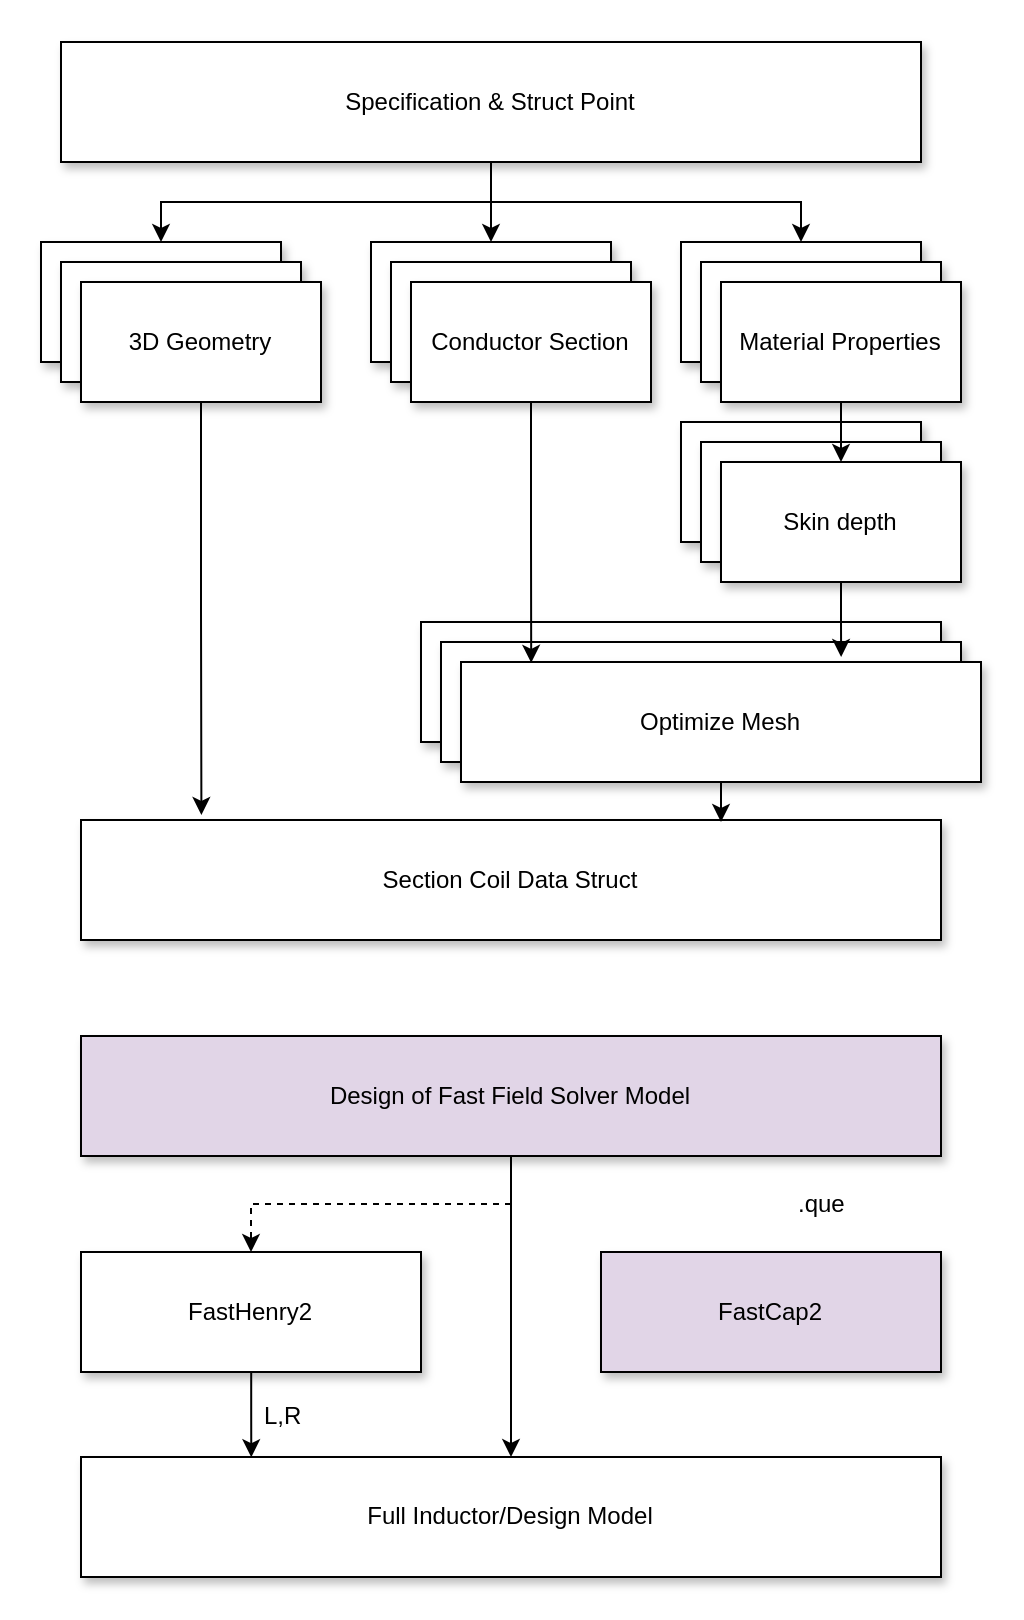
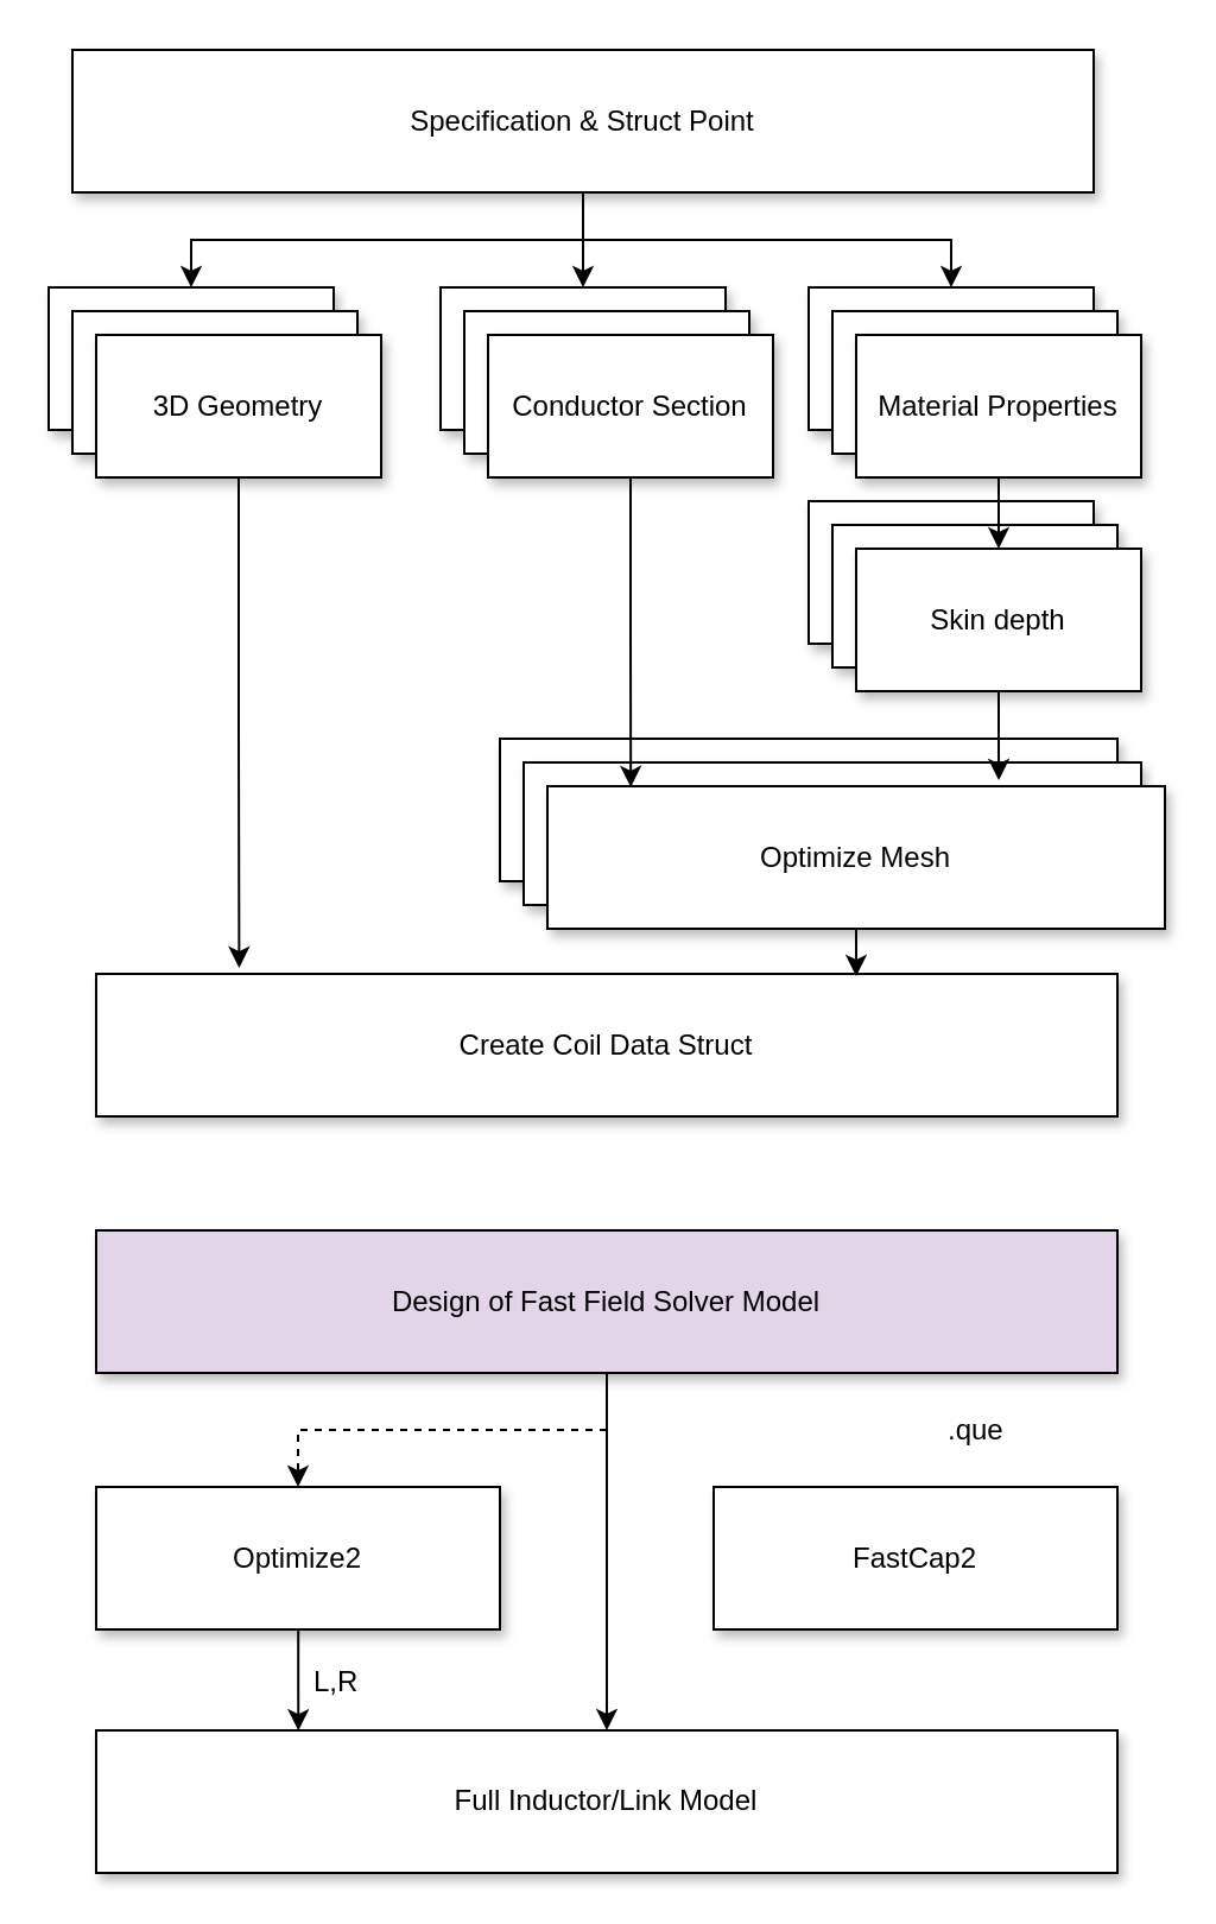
- <mxCell id="11" value="Section Coil Data Struct" style="rounded=0;whiteSpace=wrap;html=1;shadow=1;" vertex="1" parent="1"><mxGeometry x="40" y="409.5" width="430" height="60" as="geometry" /></mxCell>
+ <mxCell id="11" value="Create Coil Data Struct" style="rounded=0;whiteSpace=wrap;html=1;shadow=1;" vertex="1" parent="1"><mxGeometry x="40" y="409.5" width="430" height="60" as="geometry" /></mxCell>
- <mxCell id="17" value="FastCap2" style="rounded=0;whiteSpace=wrap;html=1;shadow=1;fillColor=#e1d5e7;" vertex="1" parent="1"><mxGeometry x="300" y="625.5" width="170" height="60" as="geometry" /></mxCell>
+ <mxCell id="17" value="FastCap2" style="rounded=0;whiteSpace=wrap;html=1;shadow=1;" vertex="1" parent="1"><mxGeometry x="300" y="625.5" width="170" height="60" as="geometry" /></mxCell>
- <mxCell id="16" value="FastHenry2" style="rounded=0;whiteSpace=wrap;html=1;shadow=1;" vertex="1" parent="1"><mxGeometry x="40" y="625.5" width="170" height="60" as="geometry" /></mxCell>
+ <mxCell id="16" value="Optimize2" style="rounded=0;whiteSpace=wrap;html=1;shadow=1;" vertex="1" parent="1"><mxGeometry x="40" y="625.5" width="170" height="60" as="geometry" /></mxCell>
- <mxCell id="18" value="Full Inductor/Design Model" style="rounded=0;whiteSpace=wrap;html=1;shadow=1;" vertex="1" parent="1"><mxGeometry x="40" y="728" width="430" height="60" as="geometry" /></mxCell>
+ <mxCell id="18" value="Full Inductor/Link Model" style="rounded=0;whiteSpace=wrap;html=1;shadow=1;" vertex="1" parent="1"><mxGeometry x="40" y="728" width="430" height="60" as="geometry" /></mxCell>
